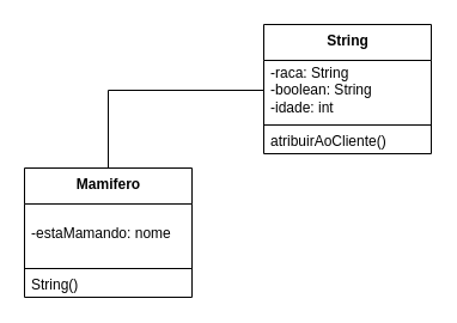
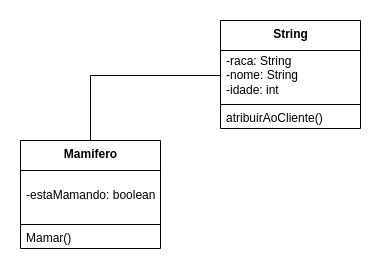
- <mxCell id="3" value="-raca: String&lt;br&gt;-boolean: String&lt;br&gt;-idade: int" style="text;html=1;strokeColor=none;fillColor=none;align=left;verticalAlign=middle;spacingLeft=4;spacingRight=4;overflow=hidden;rotatable=0;points=[[0,0.5],[1,0.5]];portConstraint=eastwest;" vertex="1" parent="2"><mxGeometry y="30" width="140" height="50" as="geometry" /></mxCell>
+ <mxCell id="3" value="-raca: String&lt;br&gt;-nome: String&lt;br&gt;-idade: int" style="text;html=1;strokeColor=none;fillColor=none;align=left;verticalAlign=middle;spacingLeft=4;spacingRight=4;overflow=hidden;rotatable=0;points=[[0,0.5],[1,0.5]];portConstraint=eastwest;" vertex="1" parent="2"><mxGeometry y="30" width="140" height="50" as="geometry" /></mxCell>
- <mxCell id="8" value="-estaMamando: nome" style="text;html=1;strokeColor=none;fillColor=none;align=left;verticalAlign=middle;spacingLeft=4;spacingRight=4;overflow=hidden;rotatable=0;points=[[0,0.5],[1,0.5]];portConstraint=eastwest;" vertex="1" parent="7"><mxGeometry y="30" width="140" height="50" as="geometry" /></mxCell>
+ <mxCell id="8" value="-estaMamando: boolean" style="text;html=1;strokeColor=none;fillColor=none;align=left;verticalAlign=middle;spacingLeft=4;spacingRight=4;overflow=hidden;rotatable=0;points=[[0,0.5],[1,0.5]];portConstraint=eastwest;" vertex="1" parent="7"><mxGeometry y="30" width="140" height="50" as="geometry" /></mxCell>
- <mxCell id="10" value="String()" style="text;html=1;strokeColor=none;fillColor=none;align=left;verticalAlign=middle;spacingLeft=4;spacingRight=4;overflow=hidden;rotatable=0;points=[[0,0.5],[1,0.5]];portConstraint=eastwest;" vertex="1" parent="7"><mxGeometry y="88" width="140" height="20" as="geometry" /></mxCell>
+ <mxCell id="10" value="Mamar()" style="text;html=1;strokeColor=none;fillColor=none;align=left;verticalAlign=middle;spacingLeft=4;spacingRight=4;overflow=hidden;rotatable=0;points=[[0,0.5],[1,0.5]];portConstraint=eastwest;" vertex="1" parent="7"><mxGeometry y="88" width="140" height="20" as="geometry" /></mxCell>
